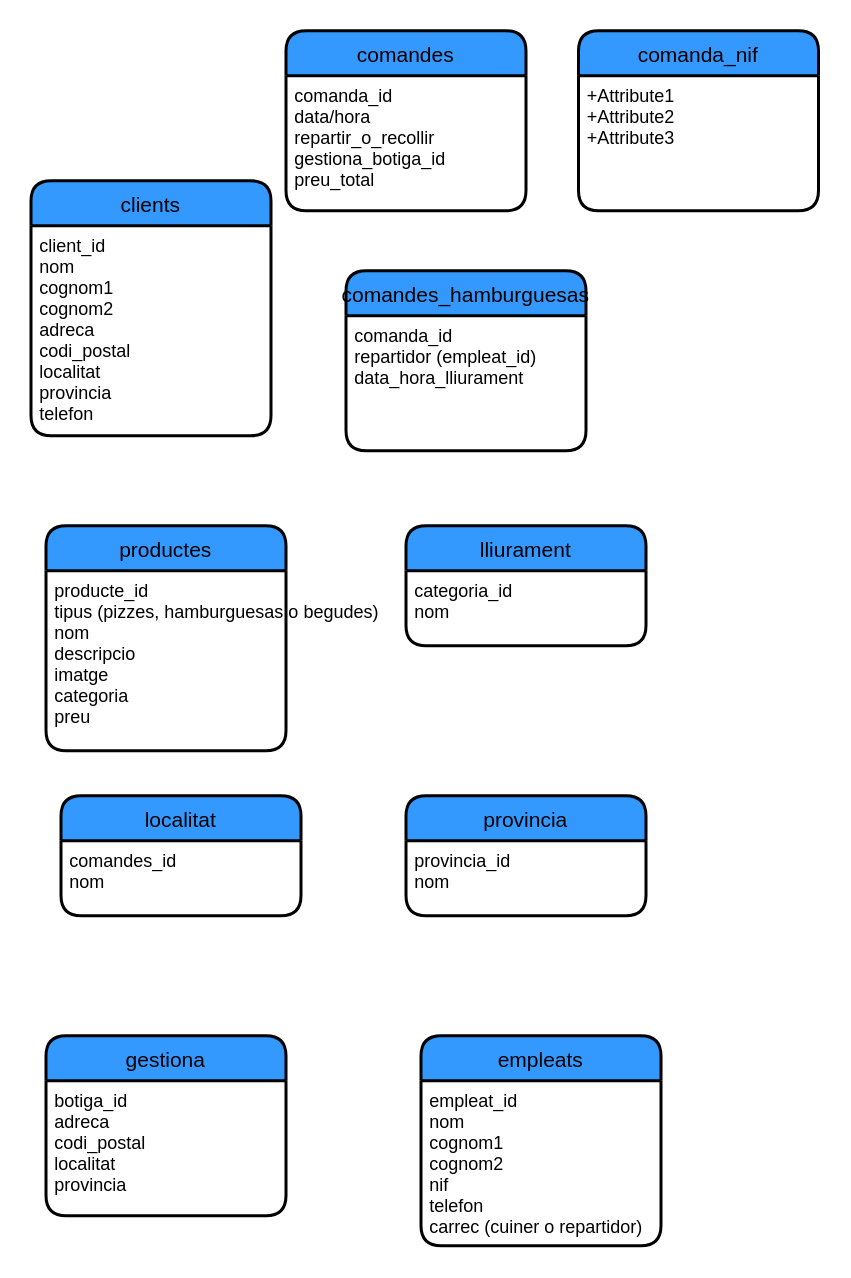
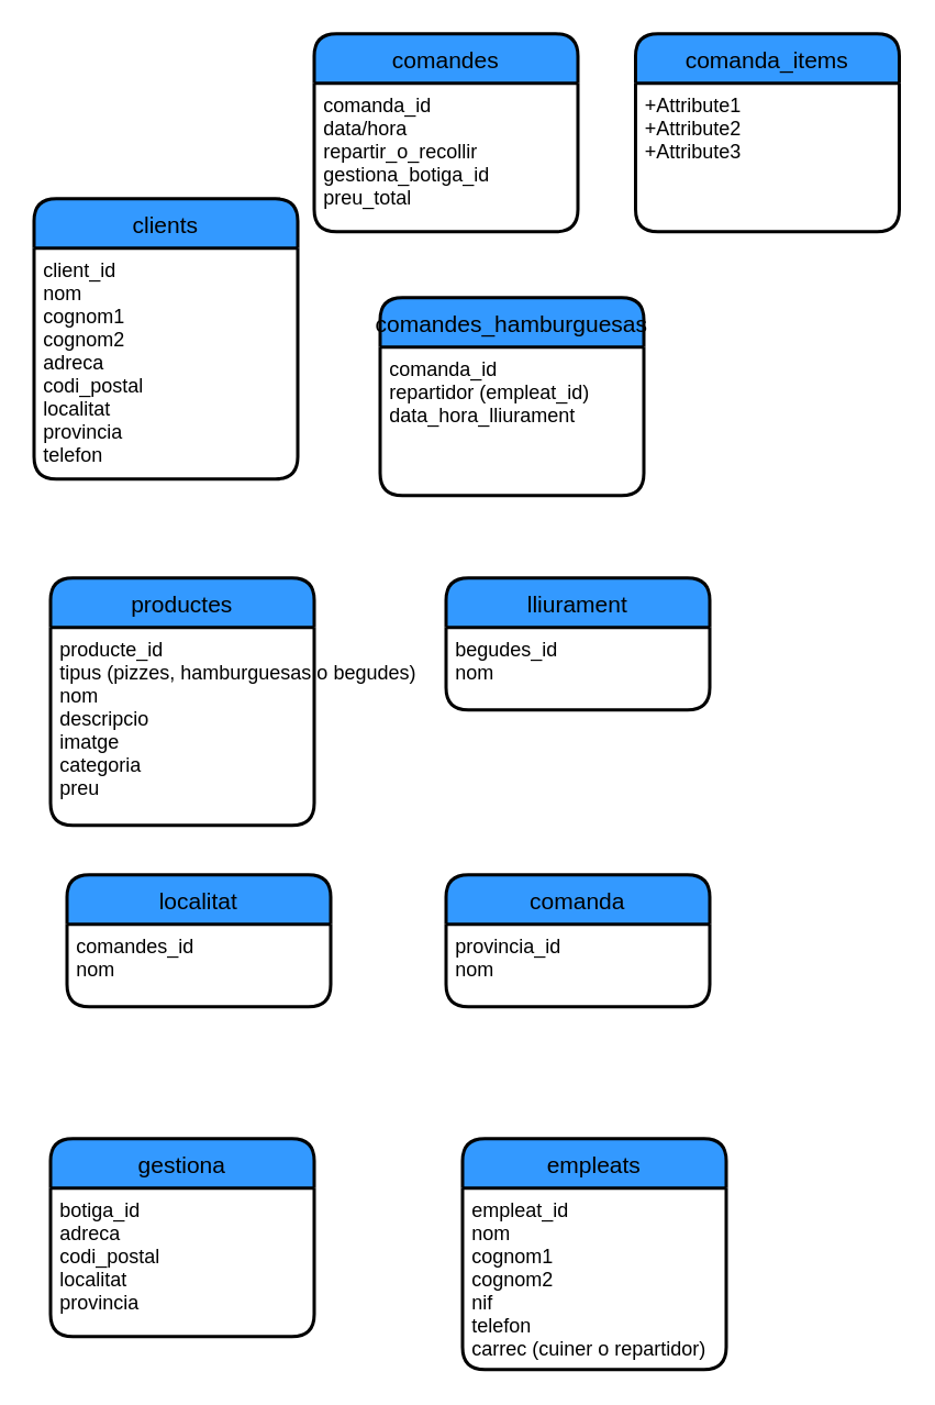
- <mxCell id="20" value="comanda_nif" style="swimlane;childLayout=stackLayout;horizontal=1;startSize=30;horizontalStack=0;rounded=1;fontSize=14;fontStyle=0;strokeWidth=2;resizeParent=0;resizeLast=1;shadow=0;dashed=0;align=center;fillColor=#3399FF;" vertex="1" parent="1"><mxGeometry x="385" y="20" width="160" height="120" as="geometry" /></mxCell>
+ <mxCell id="20" value="comanda_items" style="swimlane;childLayout=stackLayout;horizontal=1;startSize=30;horizontalStack=0;rounded=1;fontSize=14;fontStyle=0;strokeWidth=2;resizeParent=0;resizeLast=1;shadow=0;dashed=0;align=center;fillColor=#3399FF;" vertex="1" parent="1"><mxGeometry x="385" y="20" width="160" height="120" as="geometry" /></mxCell>
- <mxCell id="13" value="categoria_id&#10;nom" style="align=left;strokeColor=none;fillColor=none;spacingLeft=4;fontSize=12;verticalAlign=top;resizable=0;rotatable=0;part=1;" vertex="1" parent="12"><mxGeometry y="30" width="160" height="50" as="geometry" /></mxCell>
+ <mxCell id="13" value="begudes_id&#10;nom" style="align=left;strokeColor=none;fillColor=none;spacingLeft=4;fontSize=12;verticalAlign=top;resizable=0;rotatable=0;part=1;" vertex="1" parent="12"><mxGeometry y="30" width="160" height="50" as="geometry" /></mxCell>
- <mxCell id="6" value="provincia" style="swimlane;childLayout=stackLayout;horizontal=1;startSize=30;horizontalStack=0;rounded=1;fontSize=14;fontStyle=0;strokeWidth=2;resizeParent=0;resizeLast=1;shadow=0;dashed=0;align=center;fillColor=#3399FF;" vertex="1" parent="1"><mxGeometry x="270" y="530" width="160" height="80" as="geometry" /></mxCell>
+ <mxCell id="6" value="comanda" style="swimlane;childLayout=stackLayout;horizontal=1;startSize=30;horizontalStack=0;rounded=1;fontSize=14;fontStyle=0;strokeWidth=2;resizeParent=0;resizeLast=1;shadow=0;dashed=0;align=center;fillColor=#3399FF;" vertex="1" parent="1"><mxGeometry x="270" y="530" width="160" height="80" as="geometry" /></mxCell>
